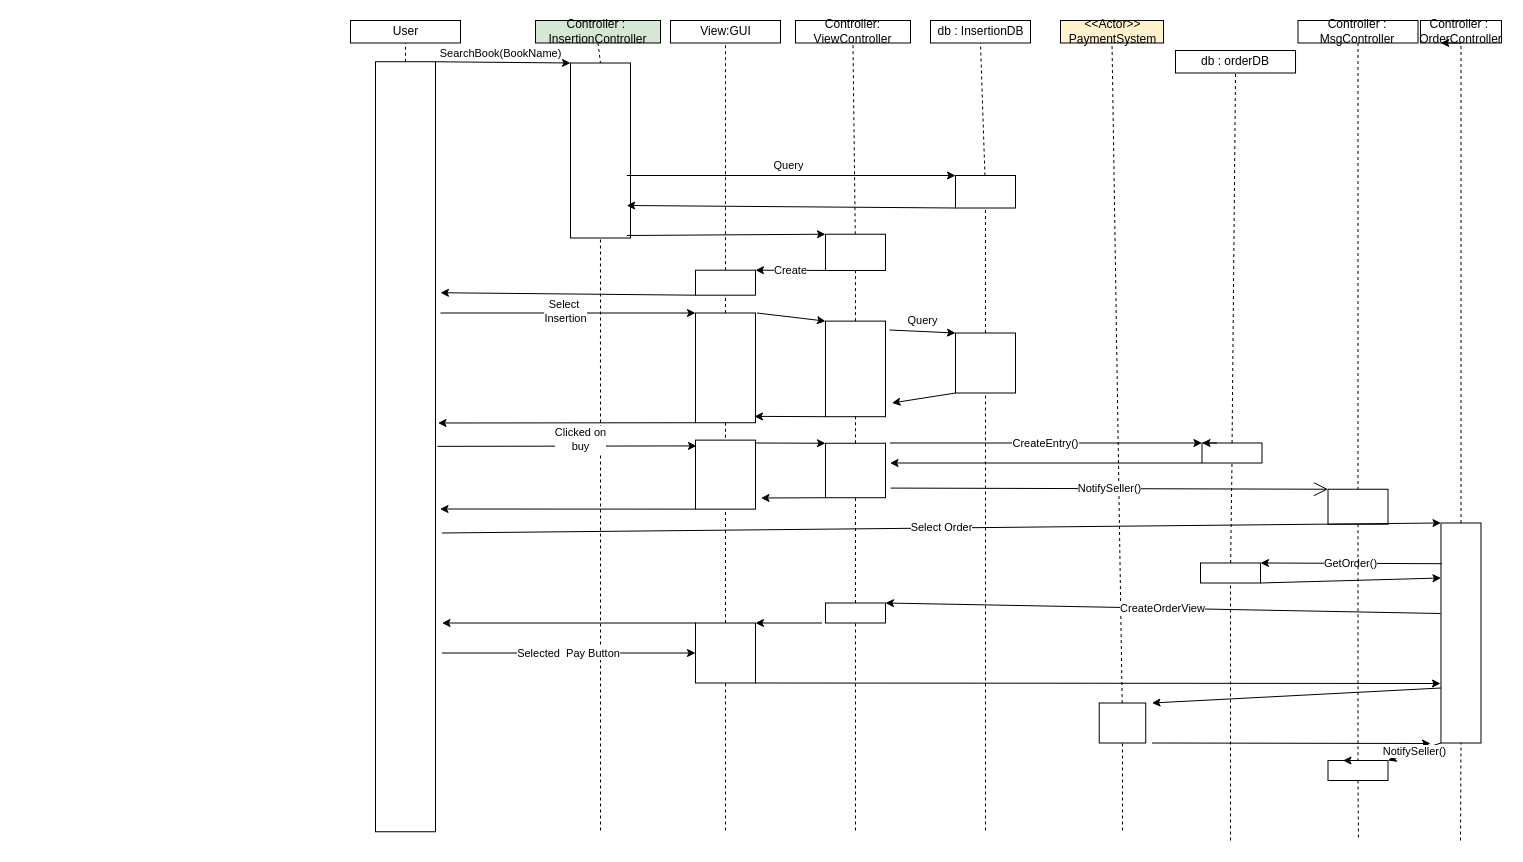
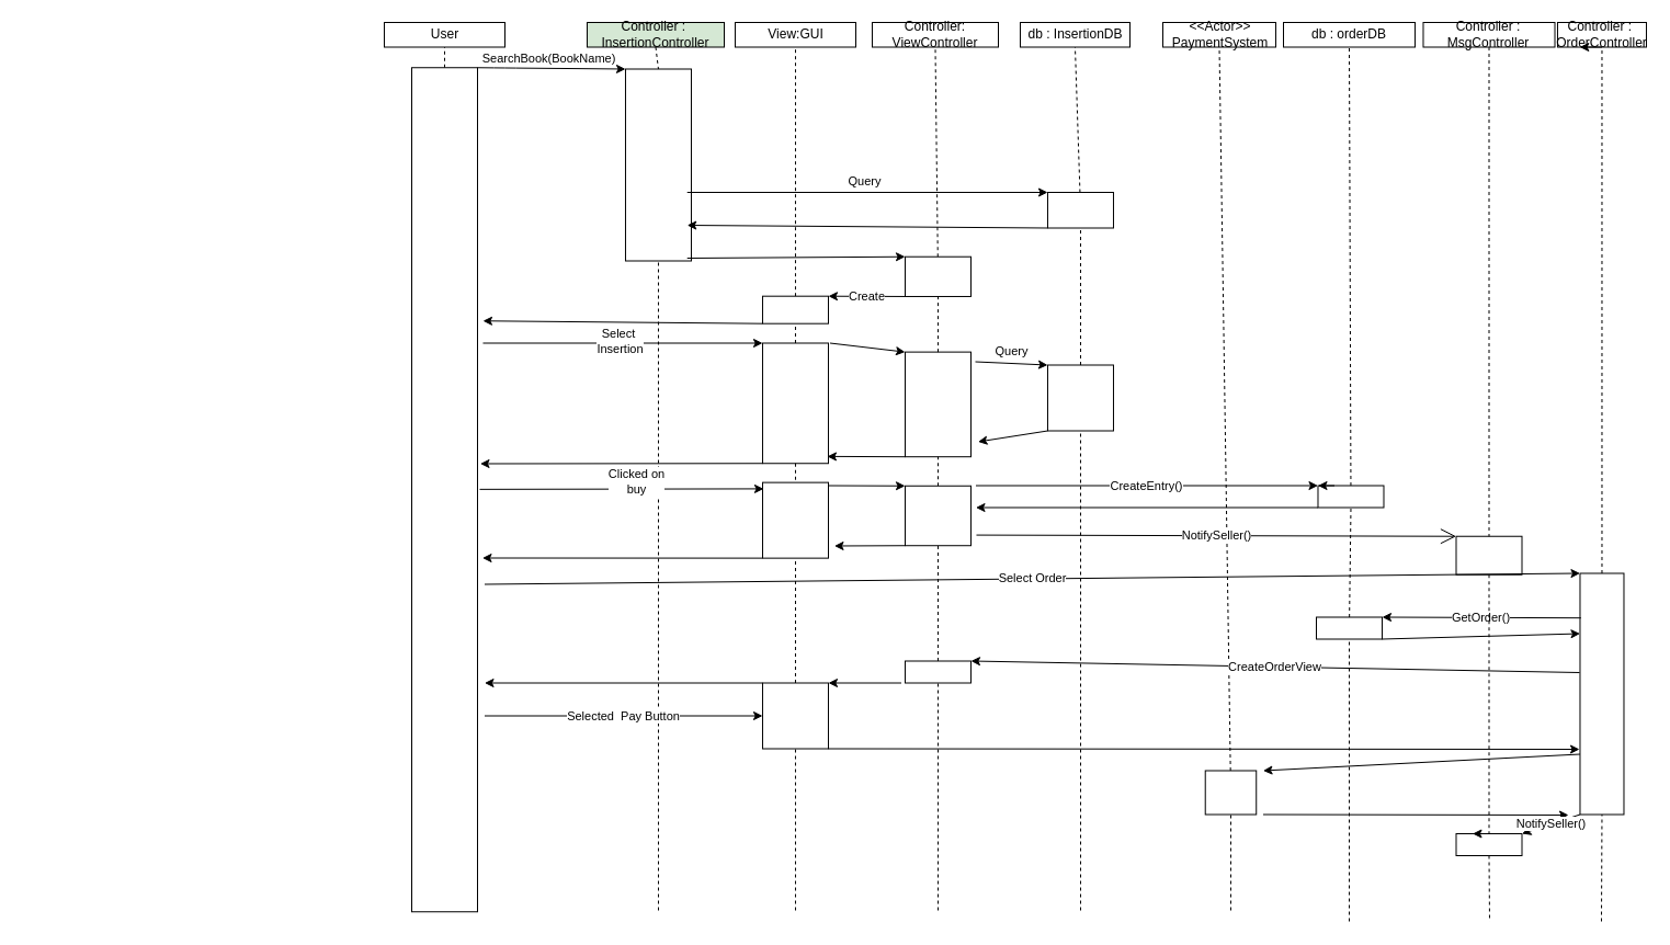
- <mxCell id="6" value="&amp;lt;&amp;lt;Actor&amp;gt;&amp;gt;&lt;br&gt;PaymentSystem" style="html=1;fillColor=#fff2cc;" parent="1" vertex="1"><mxGeometry x="1060" y="20" width="103.02" height="22.5" as="geometry" /></mxCell>
+ <mxCell id="6" value="&amp;lt;&amp;lt;Actor&amp;gt;&amp;gt;&lt;br&gt;PaymentSystem" style="html=1;" parent="1" vertex="1"><mxGeometry x="1060" y="20" width="103.02" height="22.5" as="geometry" /></mxCell>
- <mxCell id="34" value="db : orderDB" style="rounded=0;whiteSpace=wrap;html=1;" parent="1" vertex="1"><mxGeometry x="1175" y="50" width="120.02" height="22.5" as="geometry" /></mxCell>
+ <mxCell id="34" value="db : orderDB" style="rounded=0;whiteSpace=wrap;html=1;" parent="1" vertex="1"><mxGeometry x="1170" y="20" width="120.02" height="22.5" as="geometry" /></mxCell>
